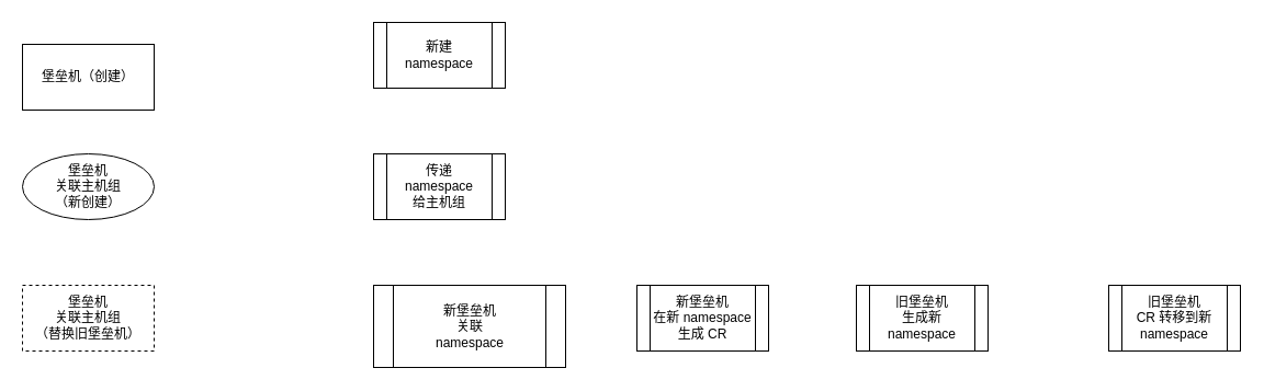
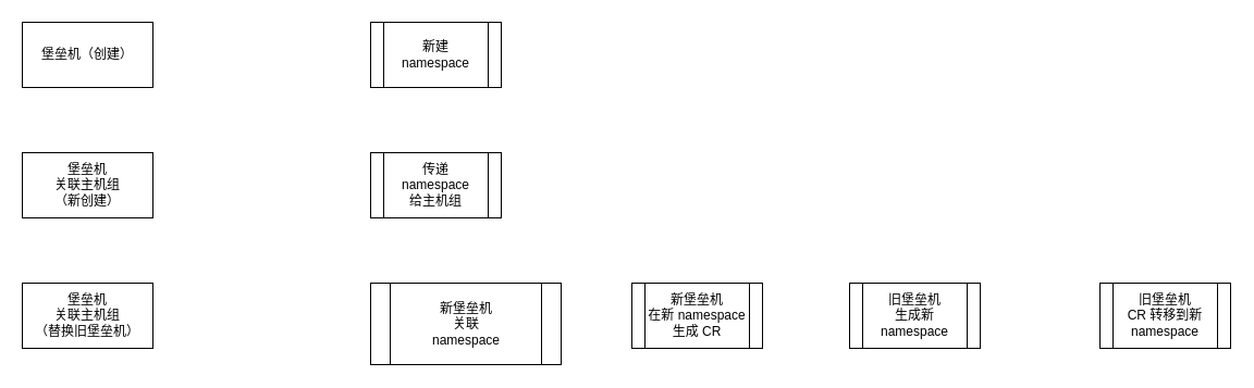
- <mxCell id="2" value="堡垒机（创建）" style="rounded=0;whiteSpace=wrap;html=1;" vertex="1" parent="1"><mxGeometry x="20" y="40" width="120" height="60" as="geometry" /></mxCell>
+ <mxCell id="2" value="堡垒机（创建）" style="rounded=0;whiteSpace=wrap;html=1;" vertex="1" parent="1"><mxGeometry x="20" y="20" width="120" height="60" as="geometry" /></mxCell>
- <mxCell id="4" value="堡垒机&lt;br&gt;关联主机组&lt;br&gt;（新创建）" style="ellipse;whiteSpace=wrap;html=1;" vertex="1" parent="1"><mxGeometry x="20" y="140" width="120" height="60" as="geometry" /></mxCell>
+ <mxCell id="4" value="堡垒机&lt;br&gt;关联主机组&lt;br&gt;（新创建）" style="rounded=0;whiteSpace=wrap;html=1;" vertex="1" parent="1"><mxGeometry x="20" y="140" width="120" height="60" as="geometry" /></mxCell>
- <mxCell id="6" value="堡垒机&lt;br&gt;关联主机组&lt;br&gt;（替换旧堡垒机）" style="rounded=0;whiteSpace=wrap;html=1;dashed=1;" vertex="1" parent="1"><mxGeometry x="20" y="260" width="120" height="60" as="geometry" /></mxCell>
+ <mxCell id="6" value="堡垒机&lt;br&gt;关联主机组&lt;br&gt;（替换旧堡垒机）" style="rounded=0;whiteSpace=wrap;html=1;" vertex="1" parent="1"><mxGeometry x="20" y="260" width="120" height="60" as="geometry" /></mxCell>
